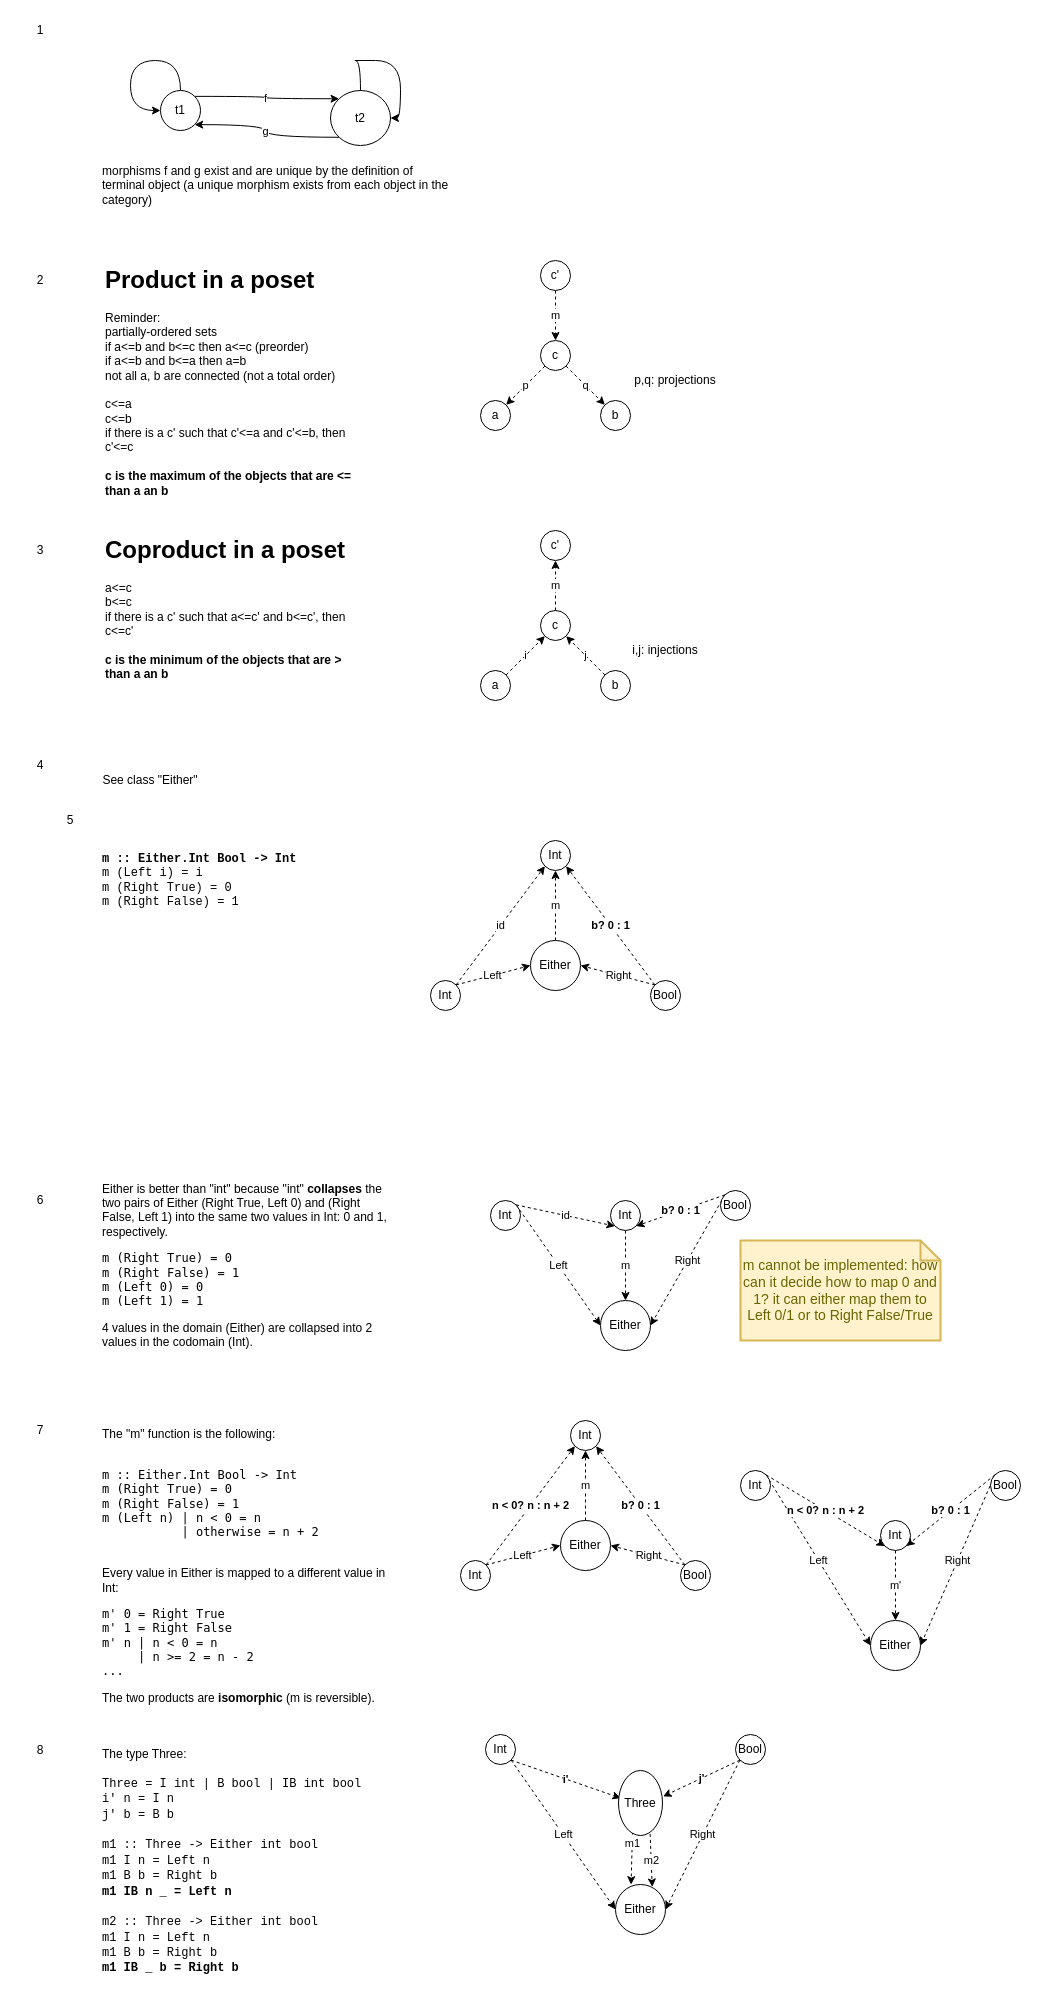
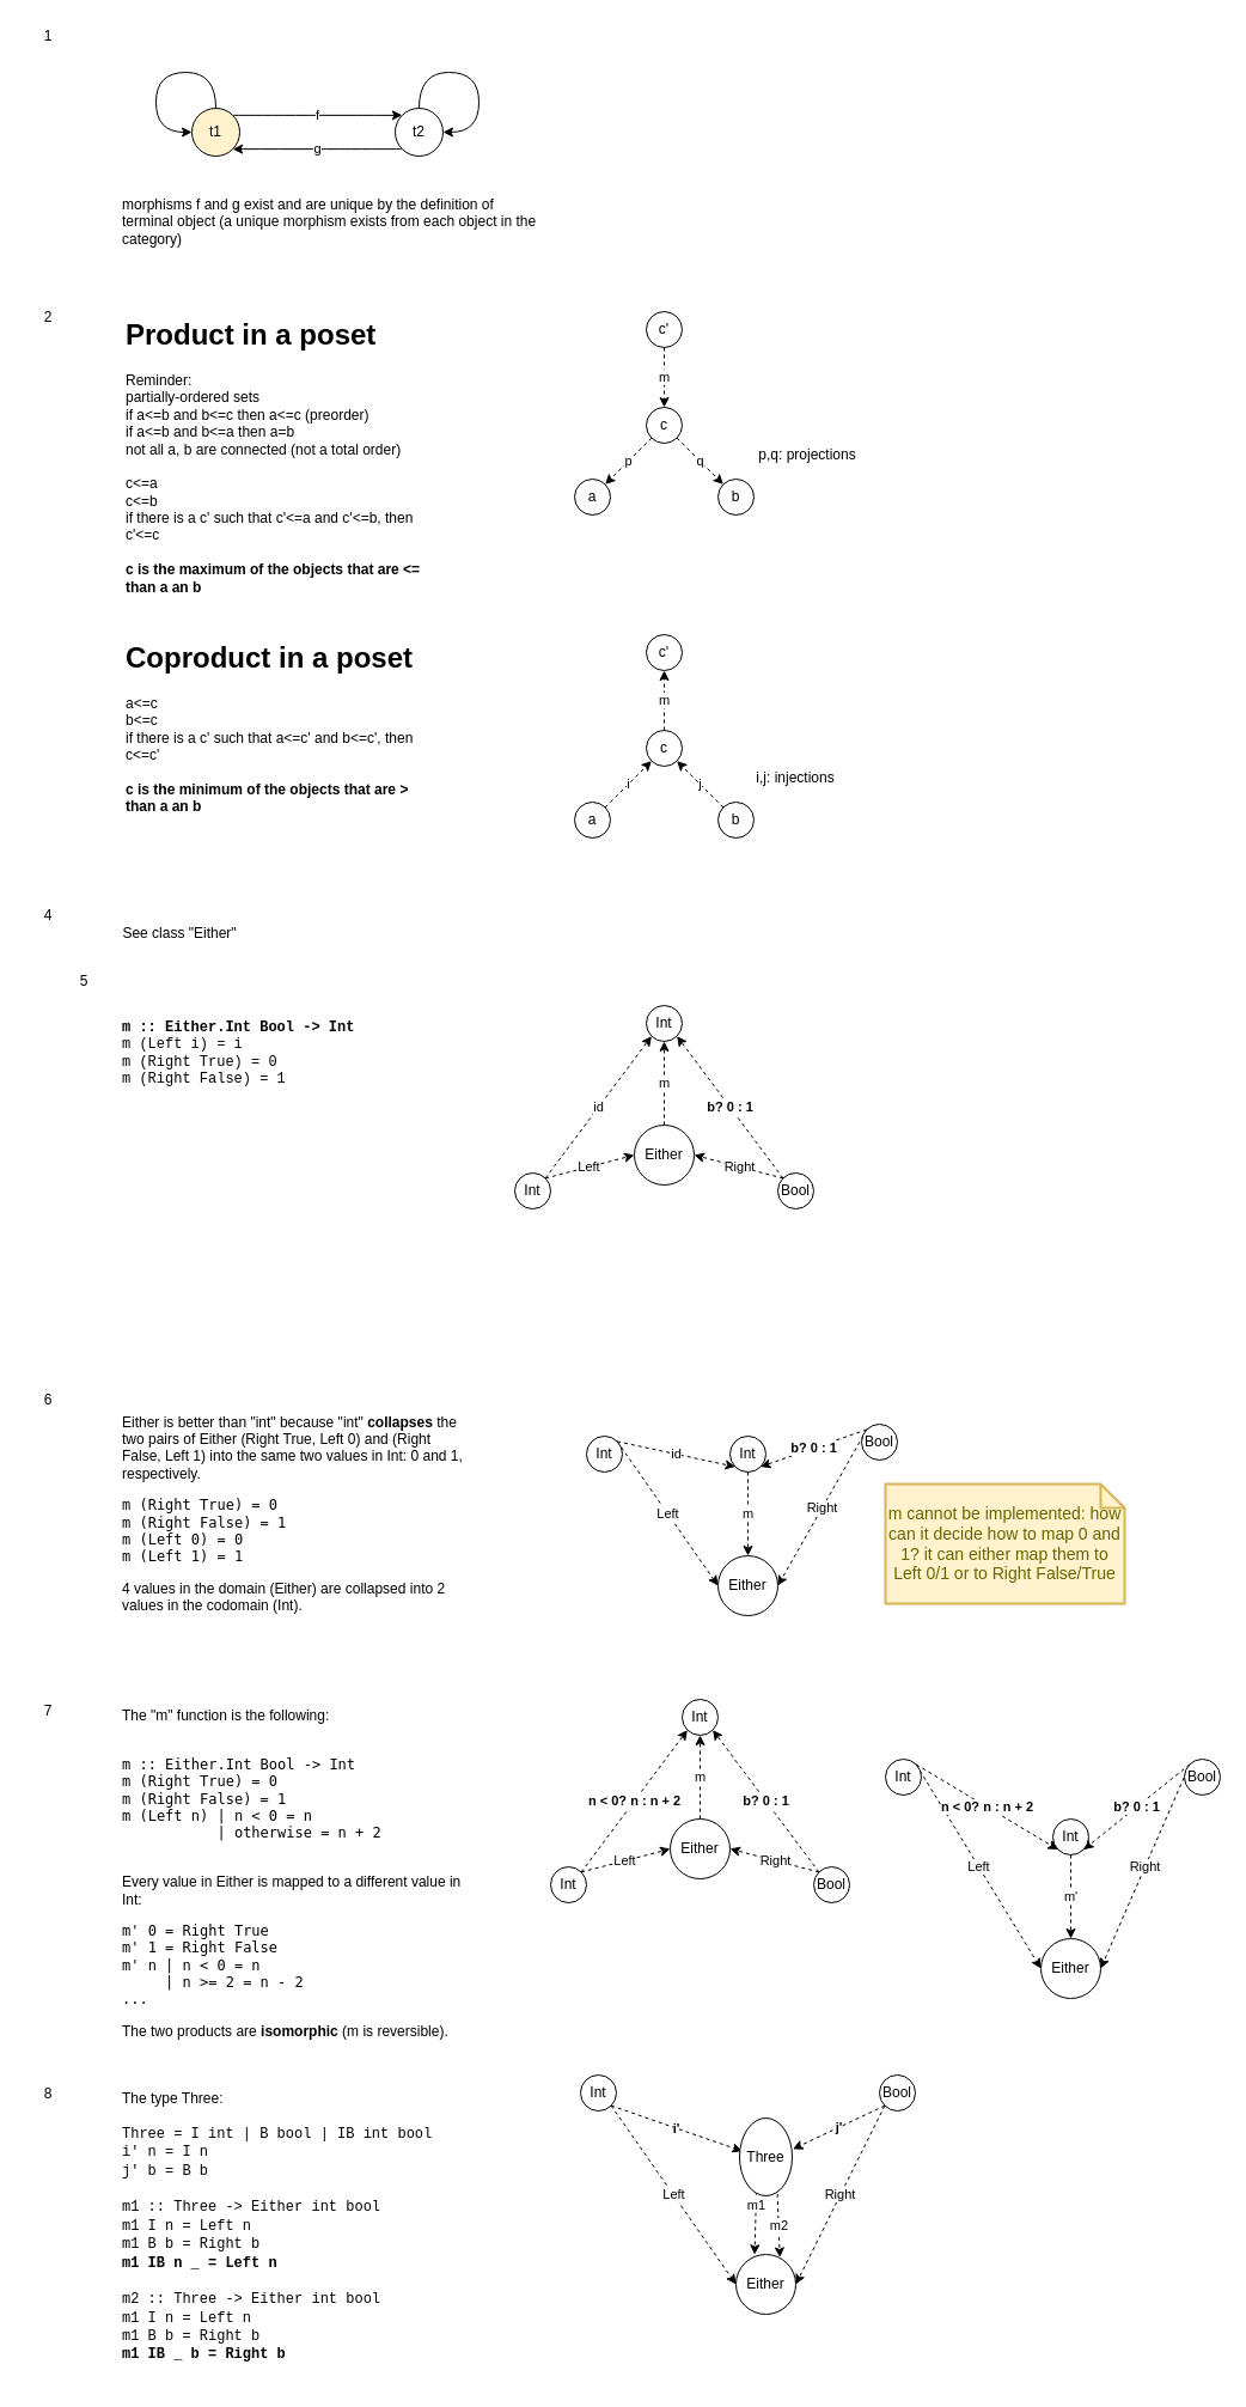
- <mxCell id="4" value="t1" style="ellipse;whiteSpace=wrap;html=1;aspect=fixed;" parent="1" vertex="1"><mxGeometry x="160" y="90" width="40" height="40" as="geometry" /></mxCell>
+ <mxCell id="4" value="t1" style="ellipse;whiteSpace=wrap;html=1;aspect=fixed;fillColor=#fff2cc;" parent="1" vertex="1"><mxGeometry x="160" y="90" width="40" height="40" as="geometry" /></mxCell>
- <mxCell id="7" value="t2" style="ellipse;whiteSpace=wrap;html=1;aspect=fixed;" parent="1" vertex="1"><mxGeometry x="330" y="90" width="60" height="55" as="geometry" /></mxCell>
+ <mxCell id="7" value="t2" style="ellipse;whiteSpace=wrap;html=1;aspect=fixed;" parent="1" vertex="1"><mxGeometry x="330" y="90" width="40" height="40" as="geometry" /></mxCell>
- <mxCell id="10" value="2" style="text;html=1;strokeColor=none;fillColor=none;align=center;verticalAlign=middle;whiteSpace=wrap;rounded=0;" parent="1" vertex="1"><mxGeometry x="20" y="270" width="40" height="20" as="geometry" /></mxCell>
+ <mxCell id="10" value="2" style="text;html=1;strokeColor=none;fillColor=none;align=center;verticalAlign=middle;whiteSpace=wrap;rounded=0;" parent="1" vertex="1"><mxGeometry x="20" y="255" width="40" height="20" as="geometry" /></mxCell>
- <mxCell id="20" value="3" style="text;html=1;strokeColor=none;fillColor=none;align=center;verticalAlign=middle;whiteSpace=wrap;rounded=0;" parent="1" vertex="1"><mxGeometry x="20" y="540" width="40" height="20" as="geometry" /></mxCell>
- <mxCell id="43" value="6" style="text;html=1;strokeColor=none;fillColor=none;align=center;verticalAlign=middle;whiteSpace=wrap;rounded=0;" parent="1" vertex="1"><mxGeometry x="20" y="1190" width="40" height="20" as="geometry" /></mxCell>
+ <mxCell id="43" value="6" style="text;html=1;strokeColor=none;fillColor=none;align=center;verticalAlign=middle;whiteSpace=wrap;rounded=0;" parent="1" vertex="1"><mxGeometry x="20" y="1160" width="40" height="20" as="geometry" /></mxCell>
